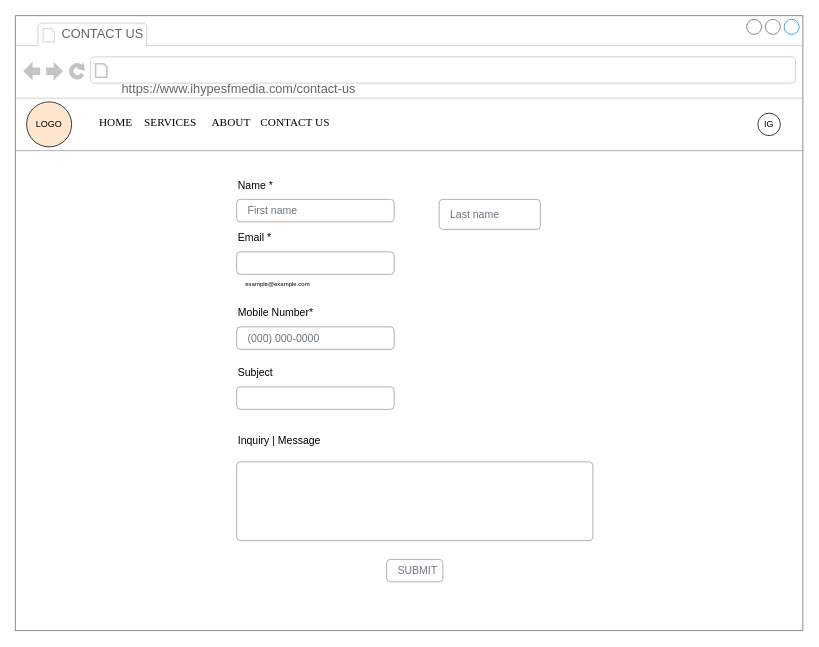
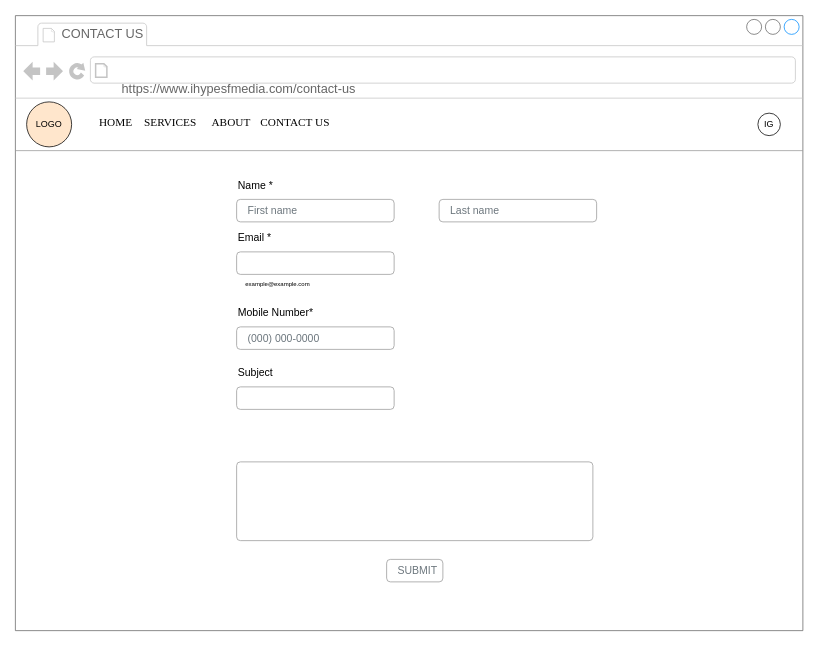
- <mxCell id="13" value="Last name" style="html=1;shadow=0;dashed=0;shape=mxgraph.bootstrap.rrect;rSize=5;fillColor=none;strokeColor=#999999;align=left;spacing=15;fontSize=14;fontColor=#6C767D;" vertex="1" parent="2"><mxGeometry x="565" y="245" width="135" height="40" as="geometry" /></mxCell>
+ <mxCell id="13" value="Last name" style="html=1;shadow=0;dashed=0;shape=mxgraph.bootstrap.rrect;rSize=5;fillColor=none;strokeColor=#999999;align=left;spacing=15;fontSize=14;fontColor=#6C767D;" vertex="1" parent="2"><mxGeometry x="565" y="245" width="210" height="30" as="geometry" /></mxCell>
- <mxCell id="23" value="Inquiry | Message" style="fillColor=none;strokeColor=none;align=left;fontSize=14;" vertex="1" parent="2"><mxGeometry x="295" y="545" width="260" height="40" as="geometry" /></mxCell>
